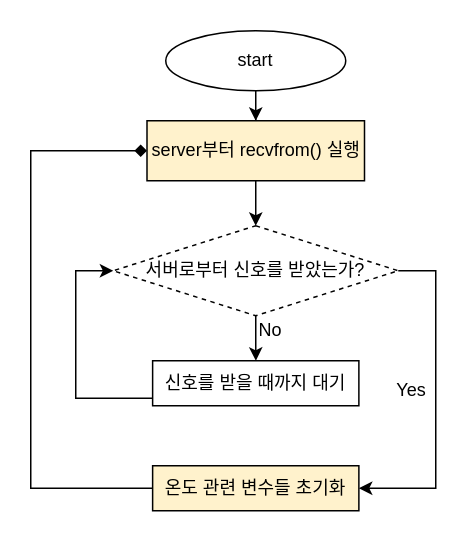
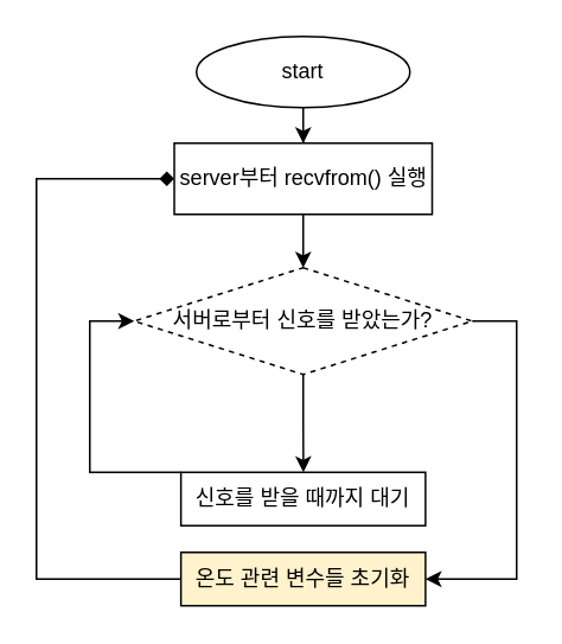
- <mxCell id="5" value="server부터 recvfrom() 실행" style="rounded=0;whiteSpace=wrap;html=1;fillColor=#fff2cc;" vertex="1" parent="1"><mxGeometry x="97.5" y="80" width="145" height="40" as="geometry" /></mxCell>
+ <mxCell id="5" value="server부터 recvfrom() 실행" style="rounded=0;whiteSpace=wrap;html=1;" vertex="1" parent="1"><mxGeometry x="97.5" y="80" width="145" height="40" as="geometry" /></mxCell>
- <mxCell id="13" value="No" style="text;html=1;strokeColor=none;fillColor=none;align=center;verticalAlign=middle;whiteSpace=wrap;rounded=0;" vertex="1" parent="1"><mxGeometry x="160" y="210" width="40" height="20" as="geometry" /></mxCell>
- <mxCell id="10" value="신호를 받을 때까지 대기" style="rounded=0;whiteSpace=wrap;html=1;" vertex="1" parent="1"><mxGeometry x="101.25" y="240" width="137.5" height="30" as="geometry" /></mxCell>
+ <mxCell id="10" value="신호를 받을 때까지 대기" style="rounded=0;whiteSpace=wrap;html=1;" vertex="1" parent="1"><mxGeometry x="101.25" y="265" width="137.5" height="30" as="geometry" /></mxCell>
- <mxCell id="14" value="Yes" style="text;html=1;strokeColor=none;fillColor=none;align=center;verticalAlign=middle;whiteSpace=wrap;rounded=0;" vertex="1" parent="1"><mxGeometry x="254" y="250" width="40" height="20" as="geometry" /></mxCell>
